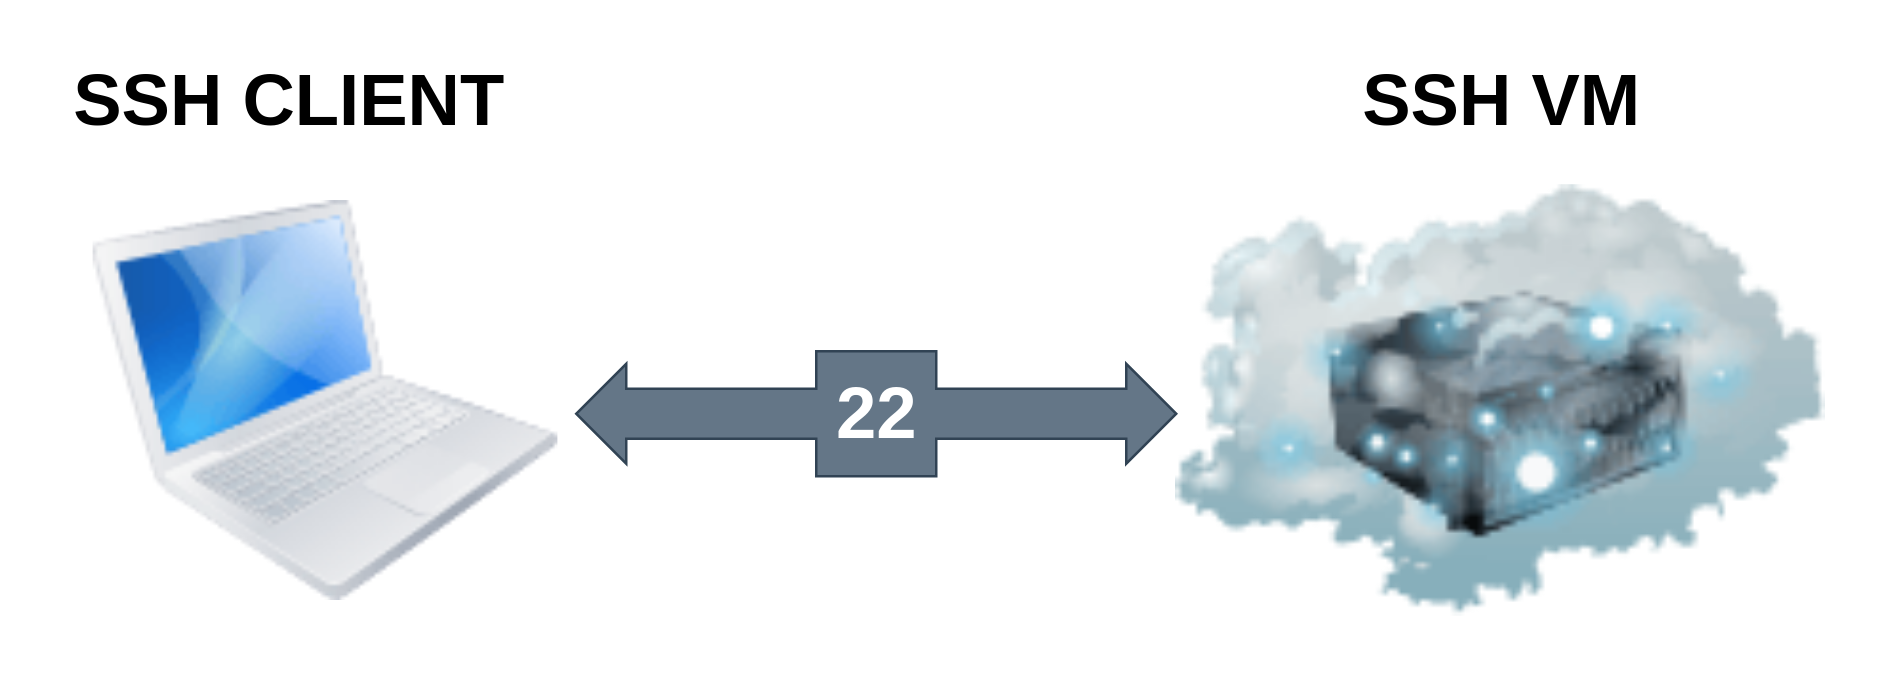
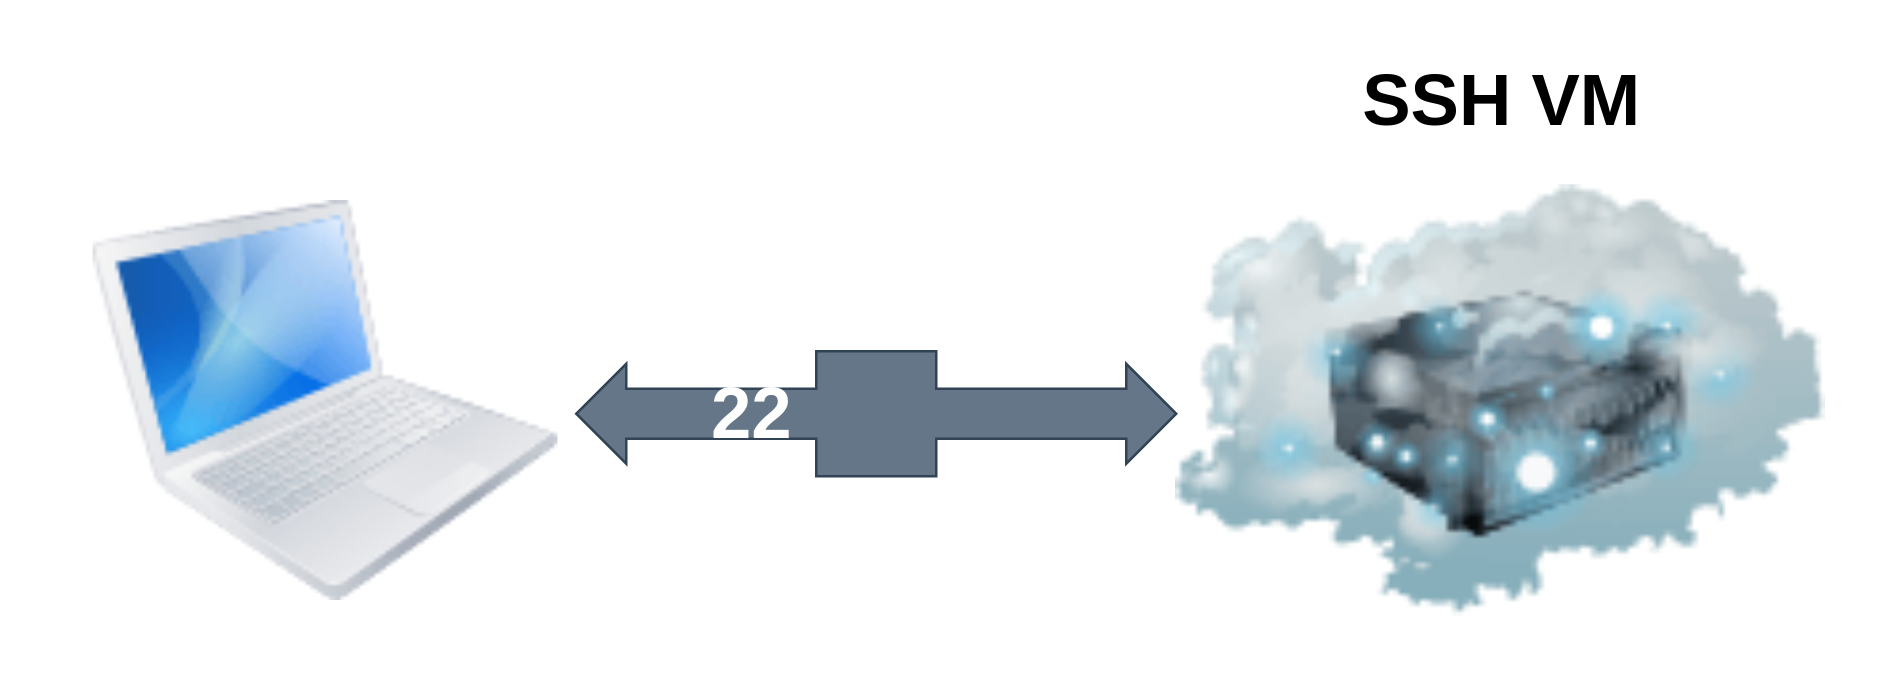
- <mxCell id="6" value="SSH CLIENT" style="text;html=1;align=center;verticalAlign=middle;resizable=0;points=[];autosize=1;fontSize=29;fontStyle=1" vertex="1" parent="1"><mxGeometry x="20" y="20" width="190" height="40" as="geometry" /></mxCell>
- <mxCell id="5" value="22" style="text;html=1;align=center;verticalAlign=middle;resizable=0;points=[];autosize=1;fontColor=#FFFFFF;fontStyle=1;fontSize=29;" vertex="1" parent="1"><mxGeometry x="325" y="145" width="50" height="40" as="geometry" /></mxCell>
+ <mxCell id="5" value="22" style="text;html=1;align=center;verticalAlign=middle;resizable=0;points=[];autosize=1;fontColor=#FFFFFF;fontStyle=1;fontSize=29;" vertex="1" parent="1"><mxGeometry x="275" y="145" width="50" height="40" as="geometry" /></mxCell>
